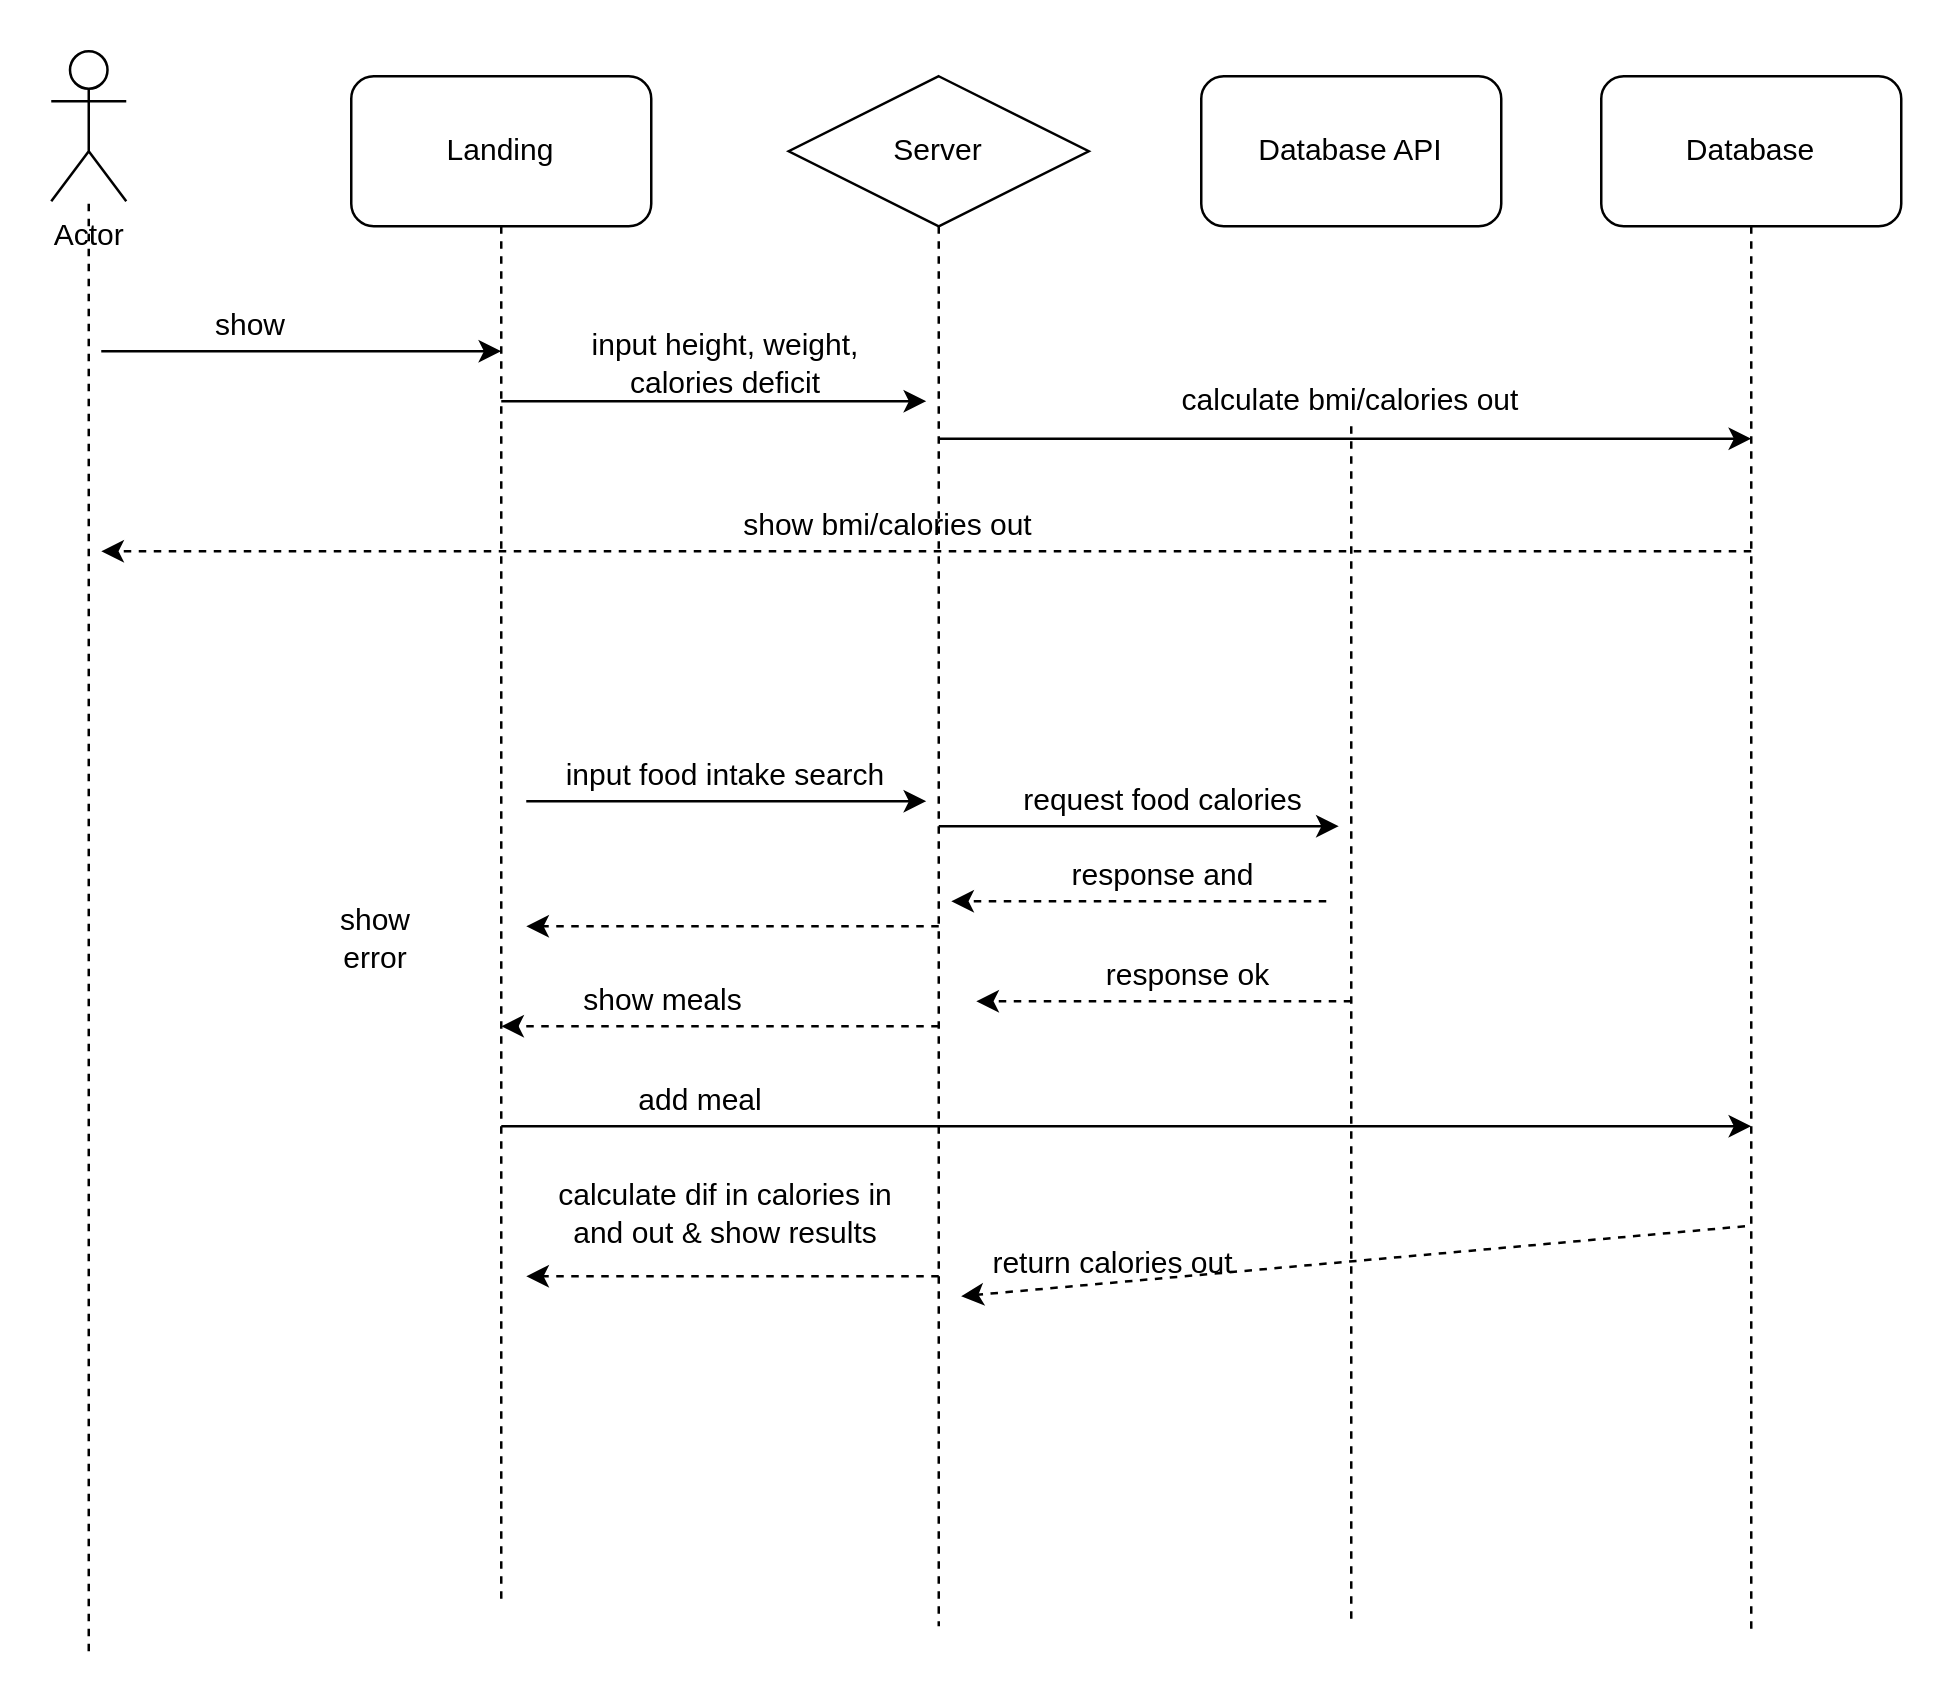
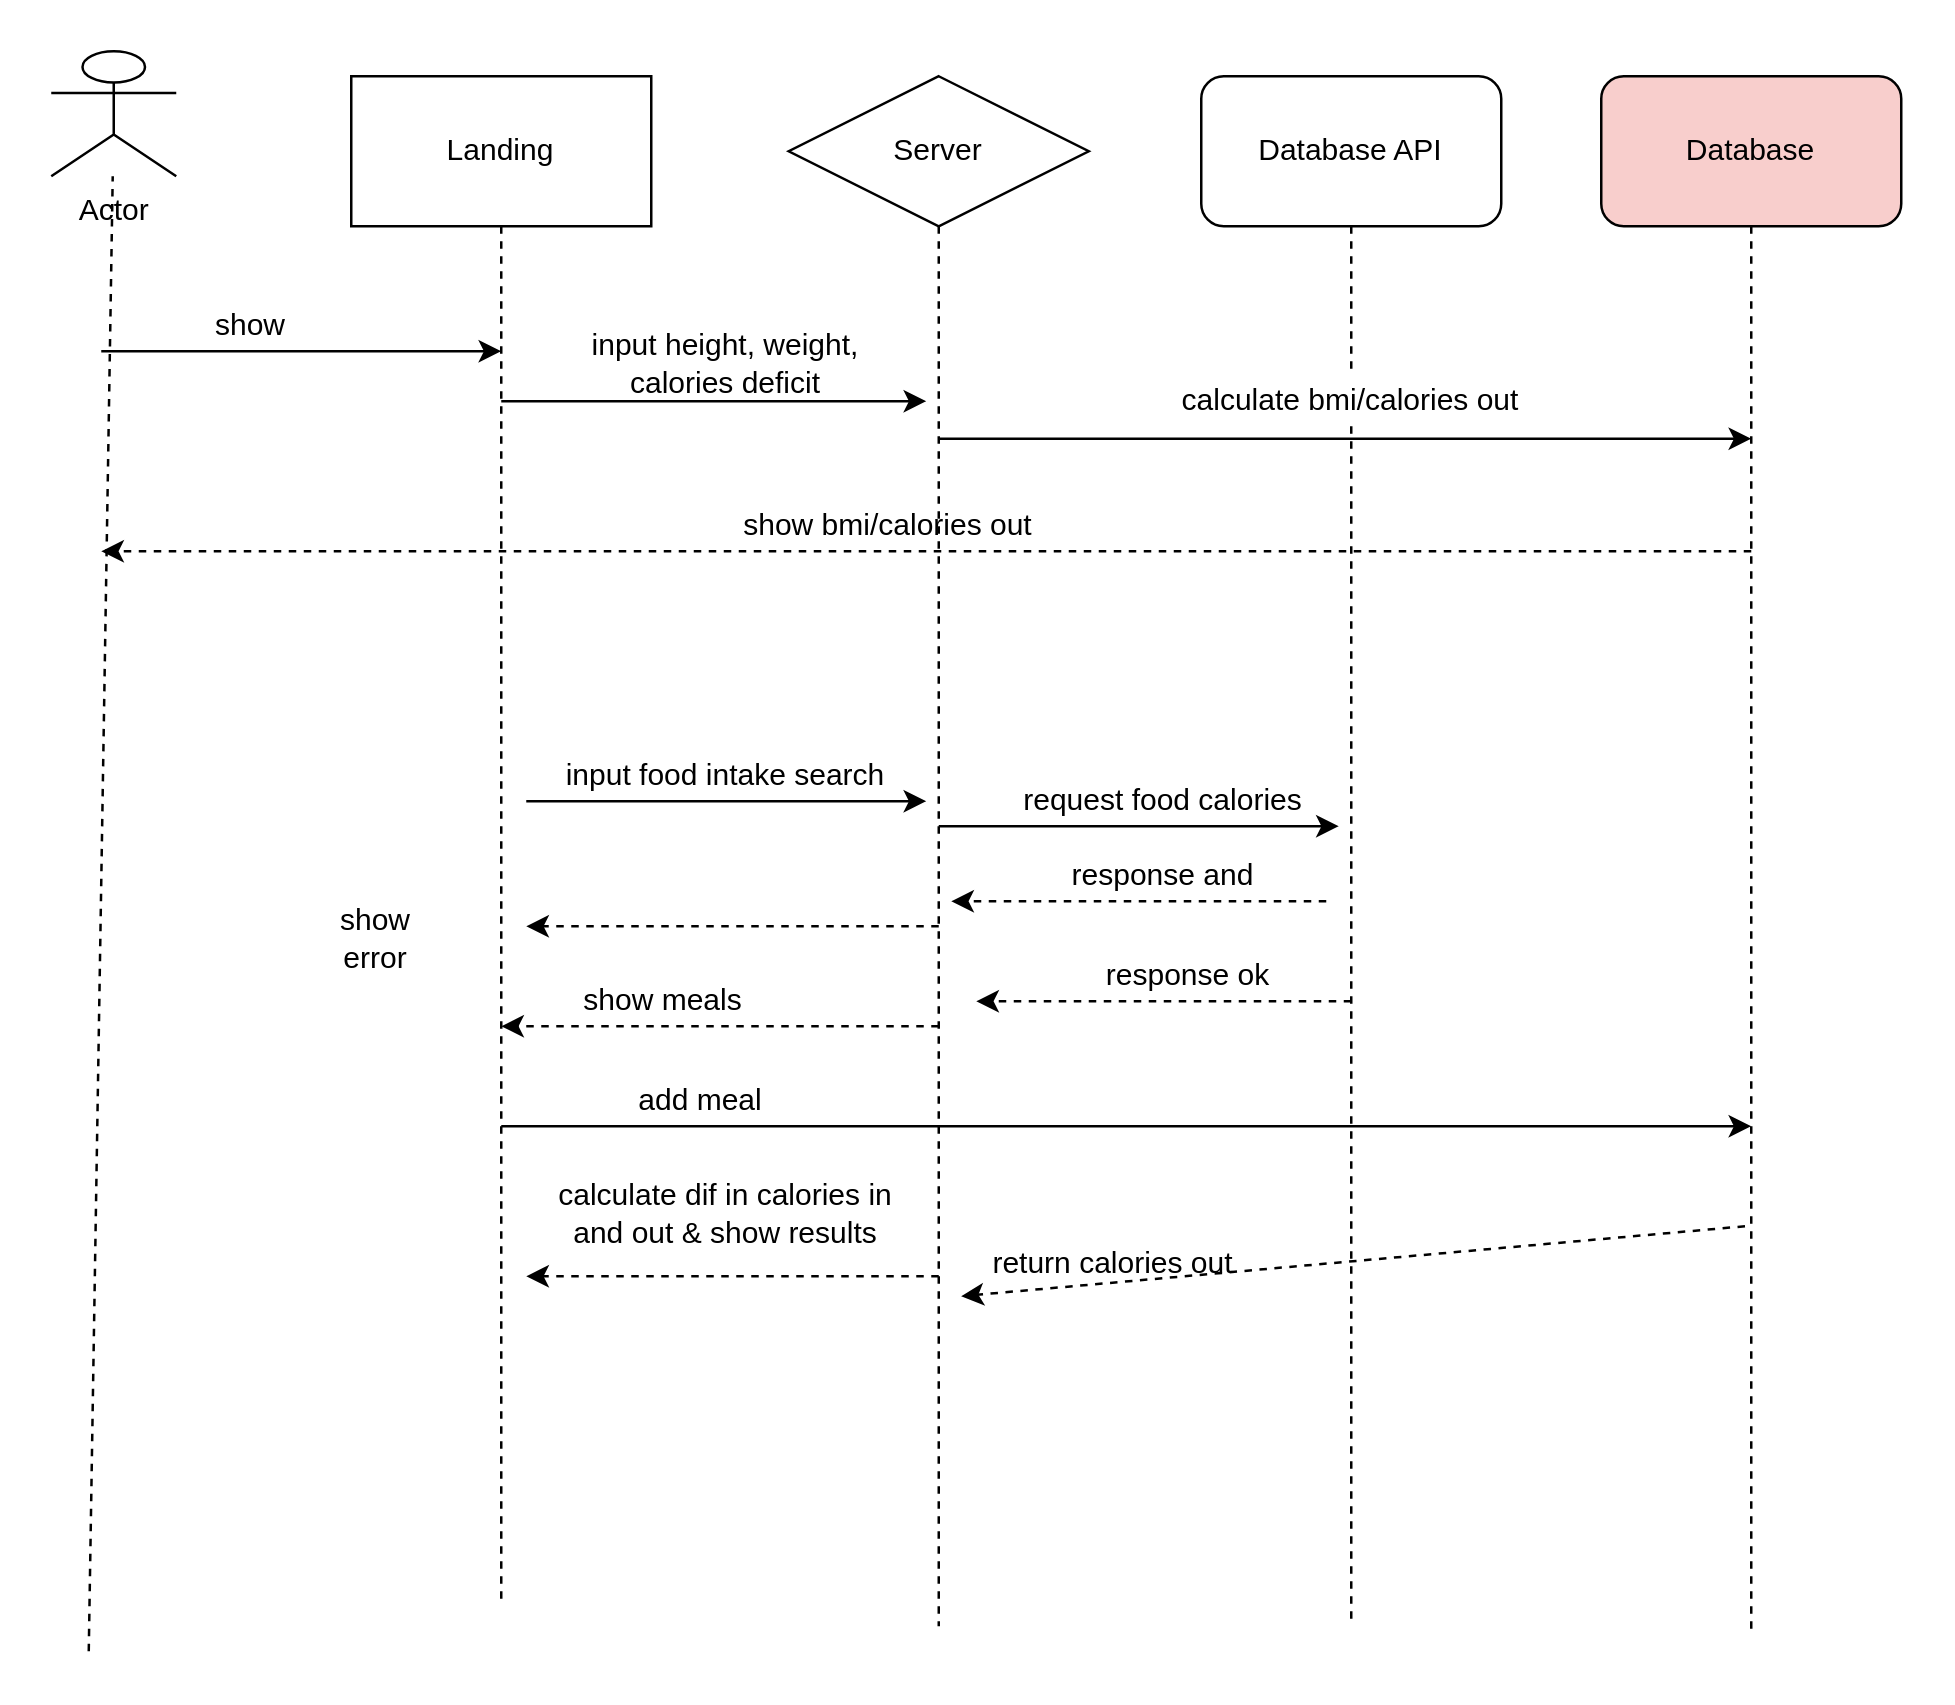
- <mxCell id="10" value="Actor" style="shape=umlActor;verticalLabelPosition=bottom;verticalAlign=top;html=1;outlineConnect=0;" parent="1" vertex="1"><mxGeometry x="20" width="30" height="60" as="geometry" y="20" /></mxCell>
+ <mxCell id="10" value="Actor" style="shape=umlActor;verticalLabelPosition=bottom;verticalAlign=top;html=1;outlineConnect=0;" parent="1" vertex="1"><mxGeometry x="20" y="20" width="50" height="50" as="geometry" /></mxCell>
- <mxCell id="3" value="Landing" style="rounded=1;whiteSpace=wrap;html=1;" parent="1" vertex="1"><mxGeometry x="140" y="30" width="120" height="60" as="geometry" /></mxCell>
+ <mxCell id="3" value="Landing" style="whiteSpace=wrap;html=1;rounded=0;" parent="1" vertex="1"><mxGeometry x="140" y="30" width="120" height="60" as="geometry" /></mxCell>
- <mxCell id="9" value="Database" style="rounded=1;whiteSpace=wrap;html=1;" parent="1" vertex="1"><mxGeometry x="640" y="30" width="120" height="60" as="geometry" /></mxCell>
+ <mxCell id="9" value="Database" style="rounded=1;whiteSpace=wrap;html=1;fillColor=#f8cecc;" parent="1" vertex="1"><mxGeometry x="640" y="30" width="120" height="60" as="geometry" /></mxCell>
+ <mxCell id="18" value="" style="edgeStyle=orthogonalEdgeStyle;rounded=0;orthogonalLoop=1;jettySize=auto;html=1;exitX=0.5;exitY=1;exitDx=0;exitDy=0;dashed=1;endArrow=none;" parent="1" source="7" target="17" edge="1"><mxGeometry relative="1" as="geometry"><mxPoint x="540" y="650" as="targetPoint" /><mxPoint x="540" y="90" as="sourcePoint" /></mxGeometry></mxCell>
